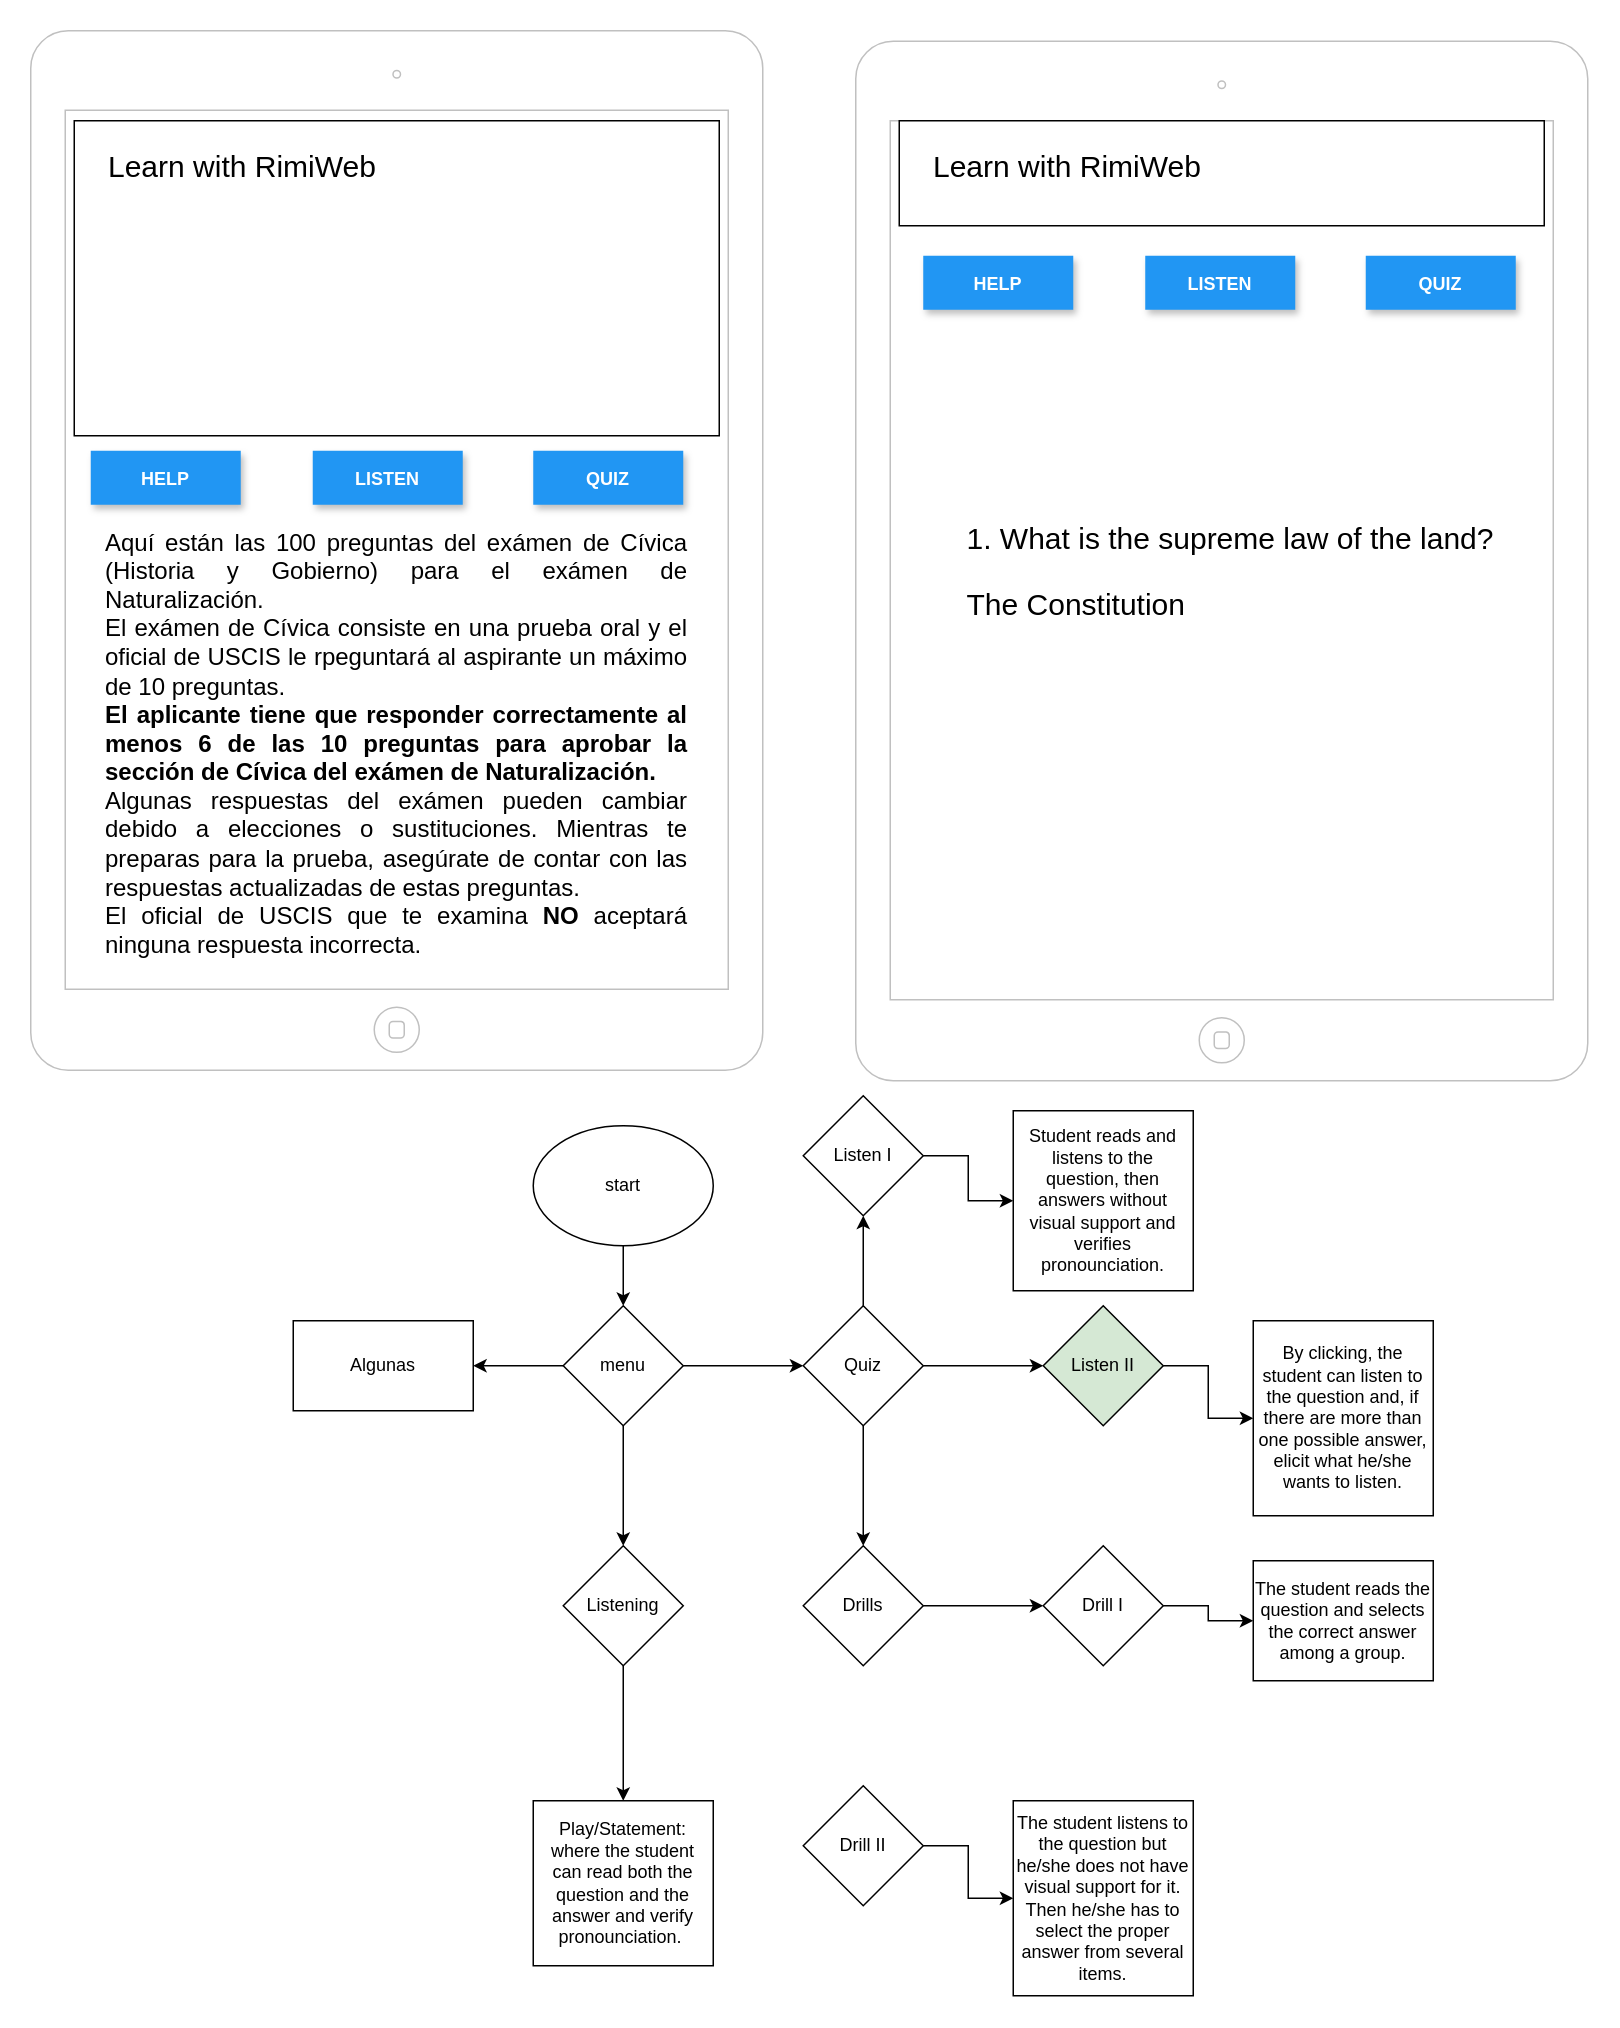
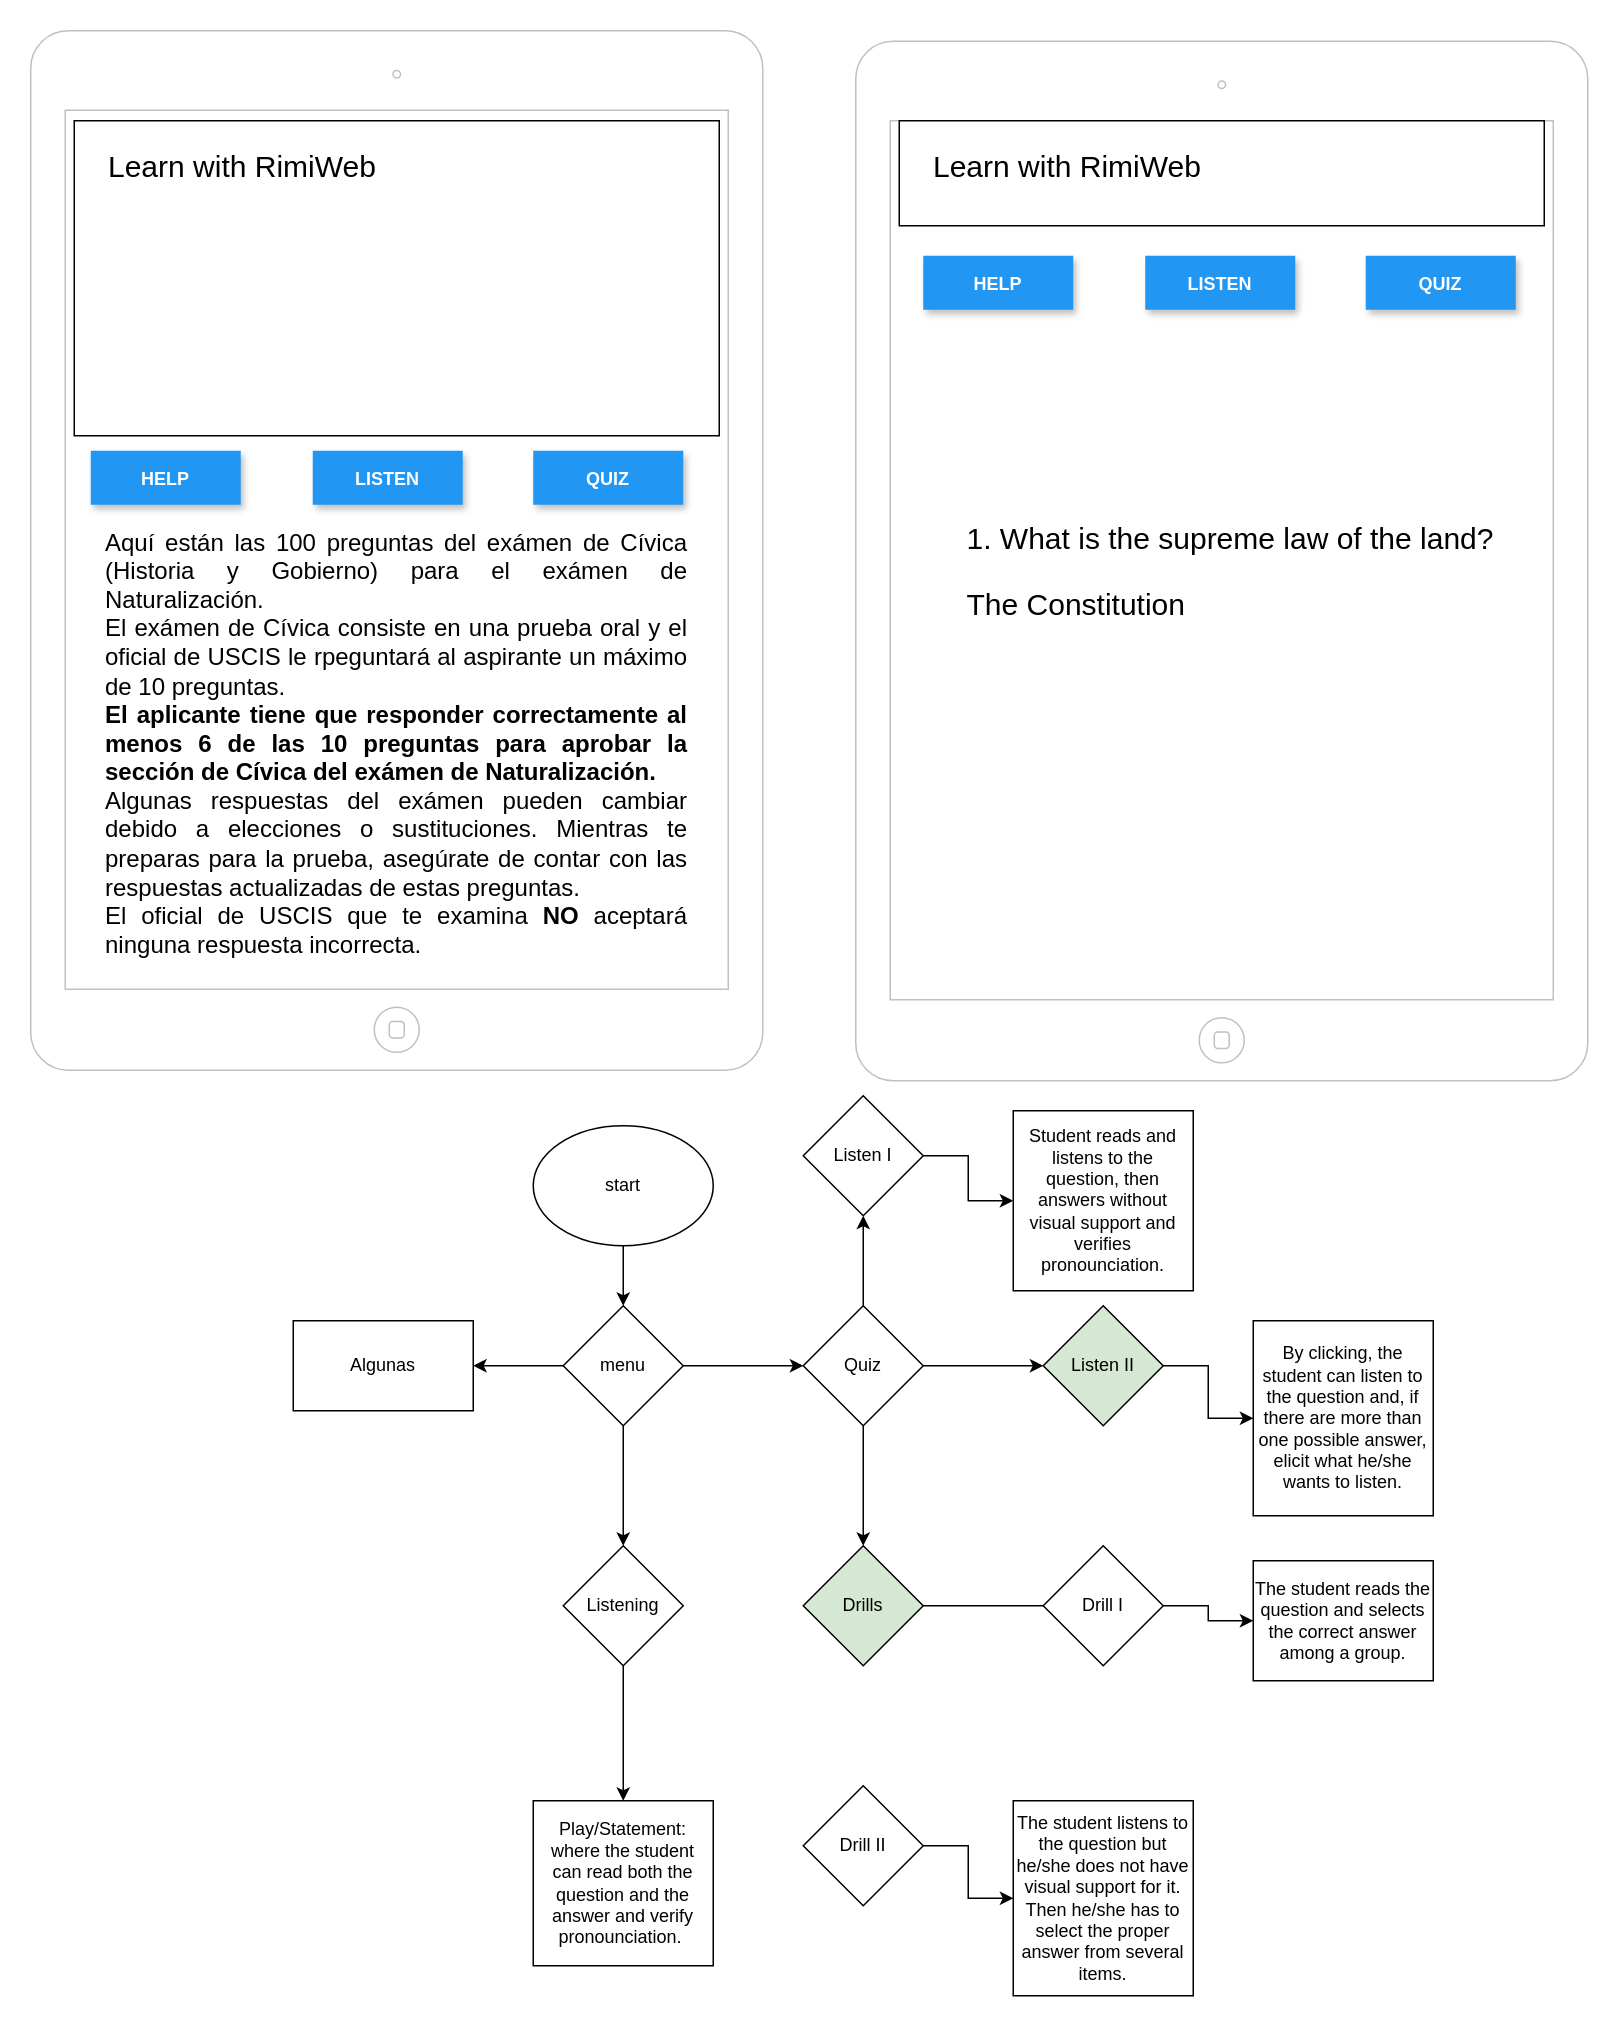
- <mxCell id="39" value="Drills" style="rhombus;whiteSpace=wrap;html=1;" vertex="1" parent="1"><mxGeometry x="535" y="1030" width="80" height="80" as="geometry" /></mxCell>
+ <mxCell id="39" value="Drills" style="rhombus;whiteSpace=wrap;html=1;fillColor=#d5e8d4;" vertex="1" parent="1"><mxGeometry x="535" y="1030" width="80" height="80" as="geometry" /></mxCell>
- <mxCell id="38" value="" style="edgeStyle=orthogonalEdgeStyle;rounded=0;orthogonalLoop=1;jettySize=auto;html=1;" edge="1" parent="1" source="39" target="43"><mxGeometry relative="1" as="geometry" /></mxCell>
+ <mxCell id="38" value="" style="edgeStyle=orthogonalEdgeStyle;rounded=0;orthogonalLoop=1;jettySize=auto;html=1;endArrow=none;" edge="1" parent="1" source="39" target="43"><mxGeometry relative="1" as="geometry" /></mxCell>
